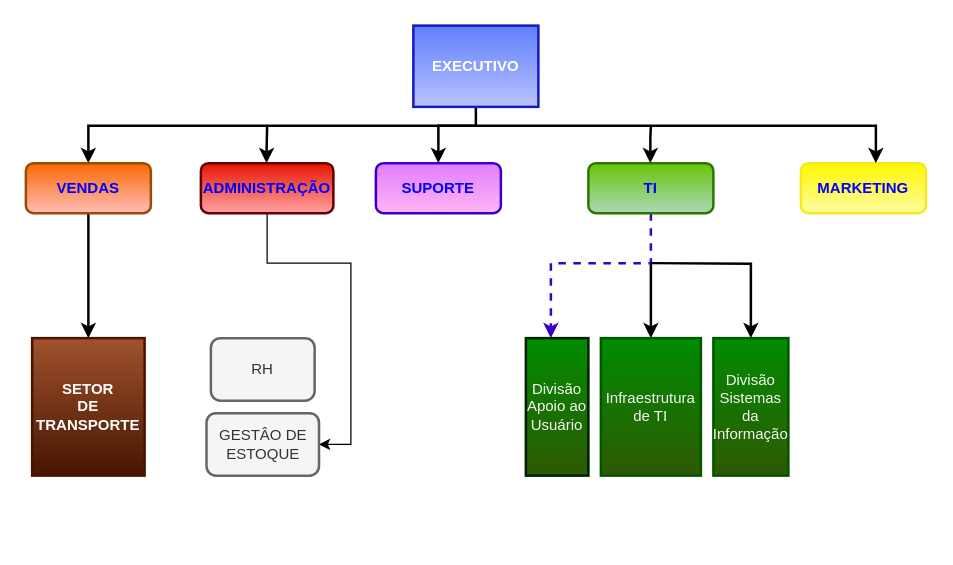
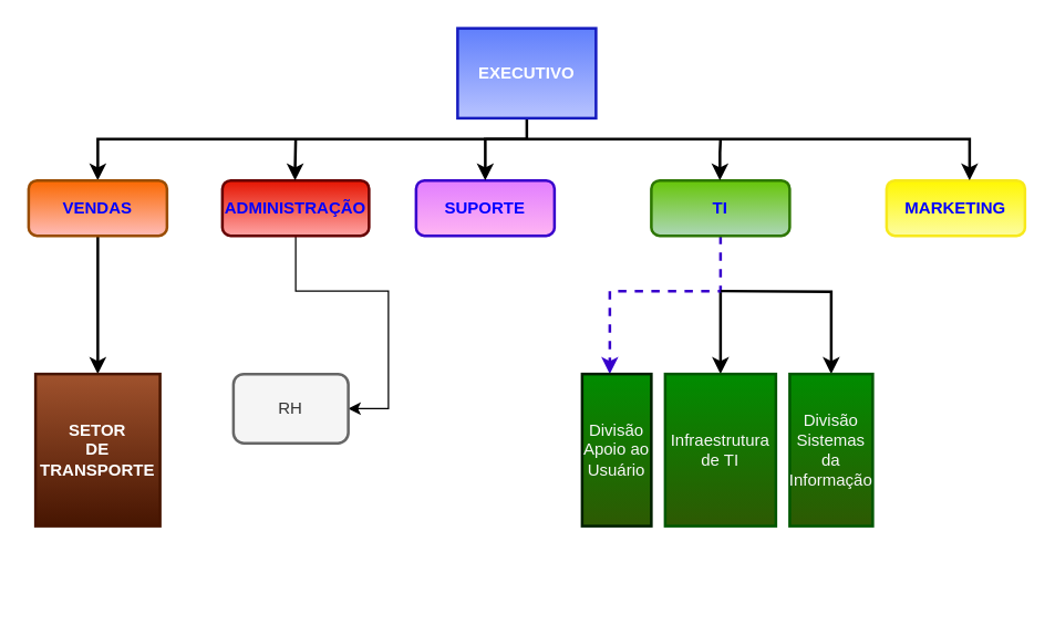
+ <mxCell id="2" value="" style="edgeStyle=orthogonalEdgeStyle;rounded=0;orthogonalLoop=1;jettySize=auto;html=1;" parent="1" source="4" target="25" edge="1"><mxGeometry relative="1" as="geometry"><mxPoint x="260" y="250" as="targetPoint" /><Array as="points"><mxPoint x="213" y="210" /><mxPoint x="280" y="210" /><mxPoint x="280" y="295" /></Array></mxGeometry></mxCell>
- <mxCell id="3" style="edgeStyle=orthogonalEdgeStyle;rounded=0;orthogonalLoop=1;jettySize=auto;html=1;entryX=1;entryY=0.5;entryDx=0;entryDy=0;" edge="1" parent="1" source="4" target="26"><mxGeometry relative="1" as="geometry"><Array as="points"><mxPoint x="213" y="210" /><mxPoint x="280" y="210" /><mxPoint x="280" y="355" /></Array></mxGeometry></mxCell>
- <mxCell id="26" value="GESTÂO DE ESTOQUE" style="whiteSpace=wrap;html=1;rounded=1;strokeWidth=2;fillColor=#f5f5f5;fontColor=#333333;strokeColor=#666666;" parent="1" vertex="1"><mxGeometry x="164.5" y="330" width="90" height="50" as="geometry" /></mxCell>
